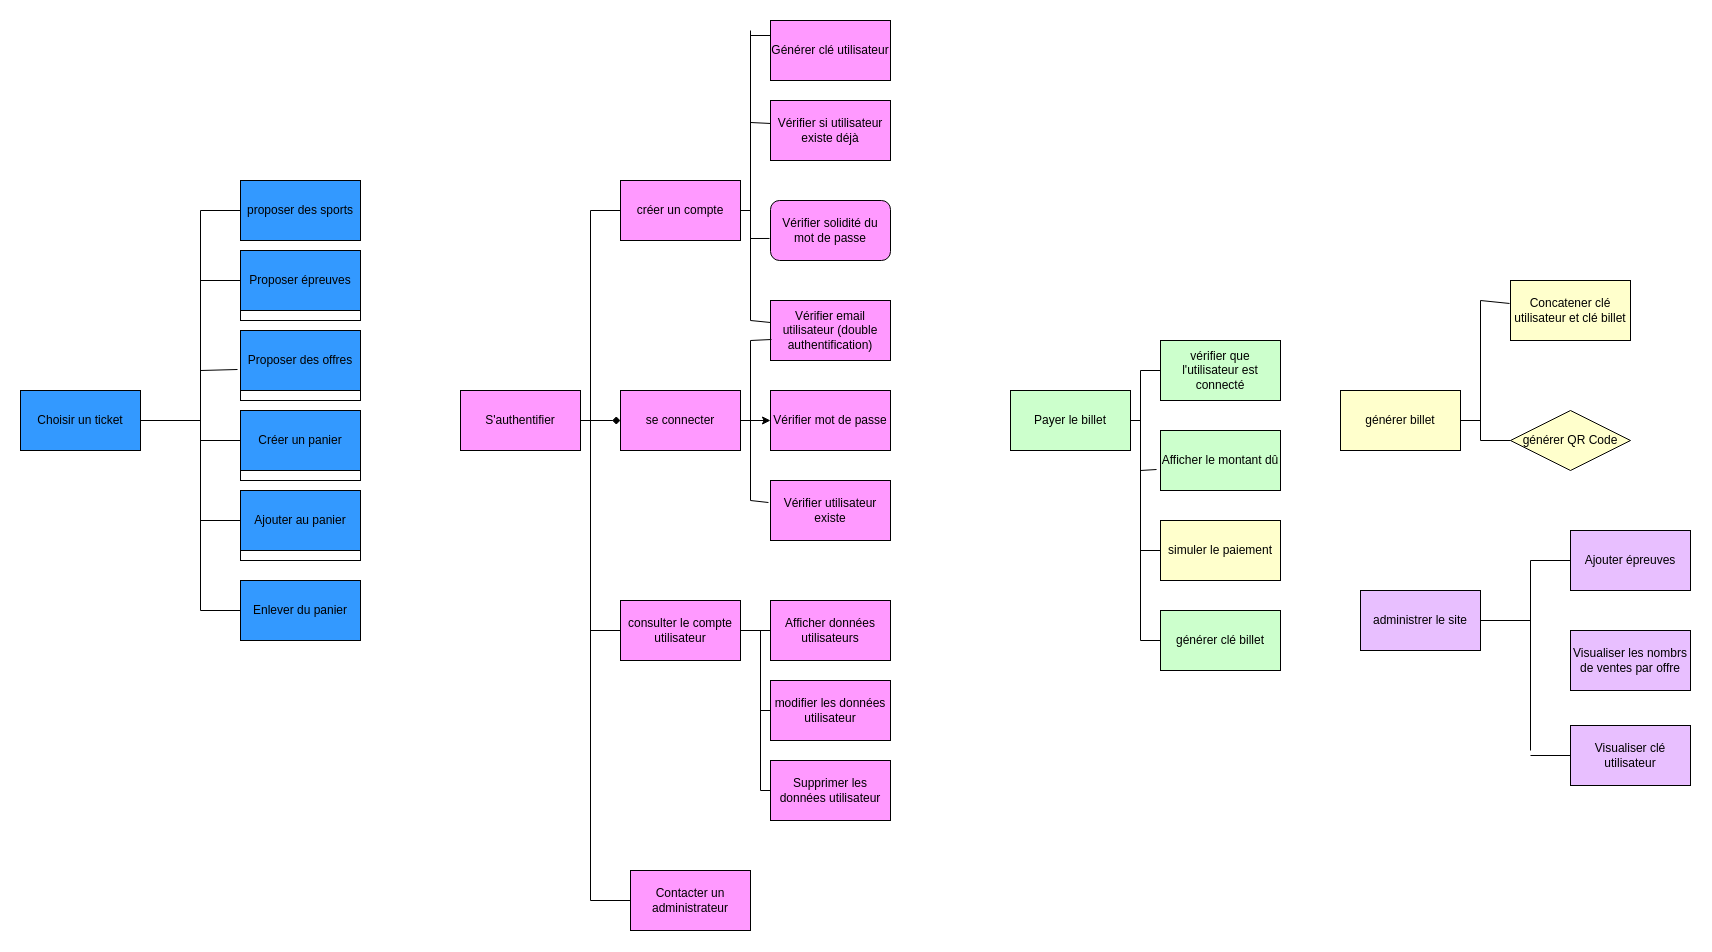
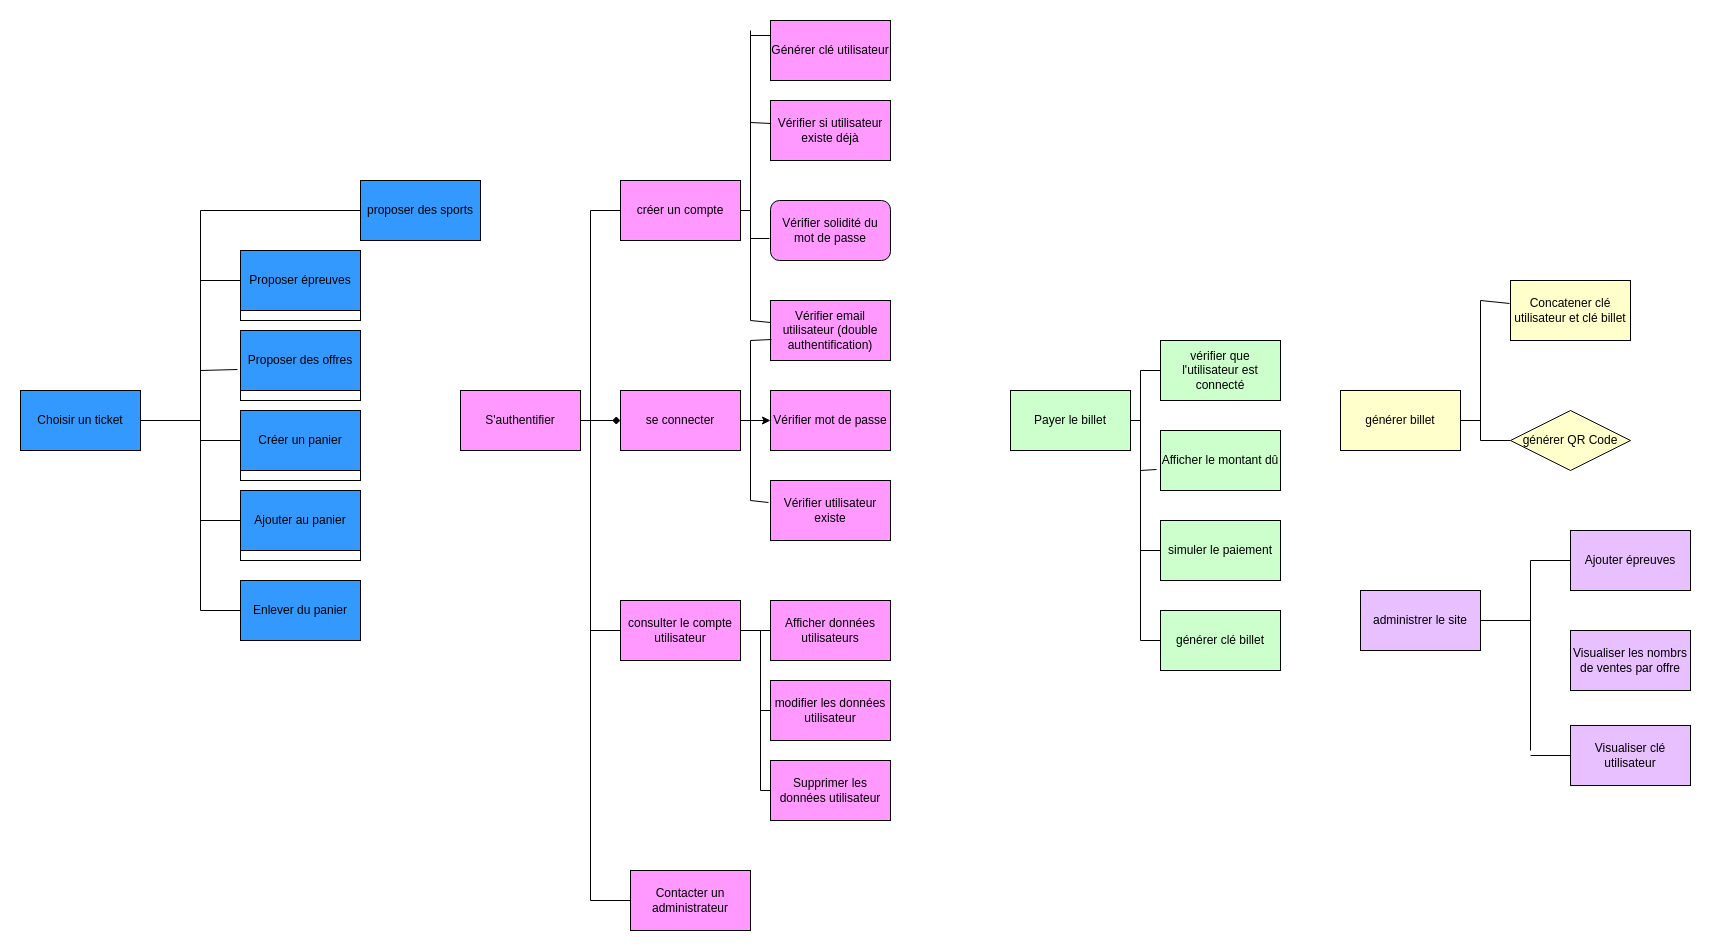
- <mxCell id="3" value="proposer des sports " style="rounded=0;whiteSpace=wrap;html=1;fillColor=#3399FF;" vertex="1" parent="1"><mxGeometry x="240" y="180" width="120" height="60" as="geometry" /></mxCell>
+ <mxCell id="3" value="proposer des sports " style="rounded=0;whiteSpace=wrap;html=1;fillColor=#3399FF;" vertex="1" parent="1"><mxGeometry x="360" y="180" width="120" height="60" as="geometry" /></mxCell>
- <mxCell id="77" value="simuler le paiement " style="rounded=0;whiteSpace=wrap;html=1;fillColor=#ffffcc;" vertex="1" parent="1"><mxGeometry x="1160" y="520" width="120" height="60" as="geometry" /></mxCell>
+ <mxCell id="77" value="simuler le paiement " style="rounded=0;whiteSpace=wrap;html=1;fillColor=#CCFFCC;" vertex="1" parent="1"><mxGeometry x="1160" y="520" width="120" height="60" as="geometry" /></mxCell>
